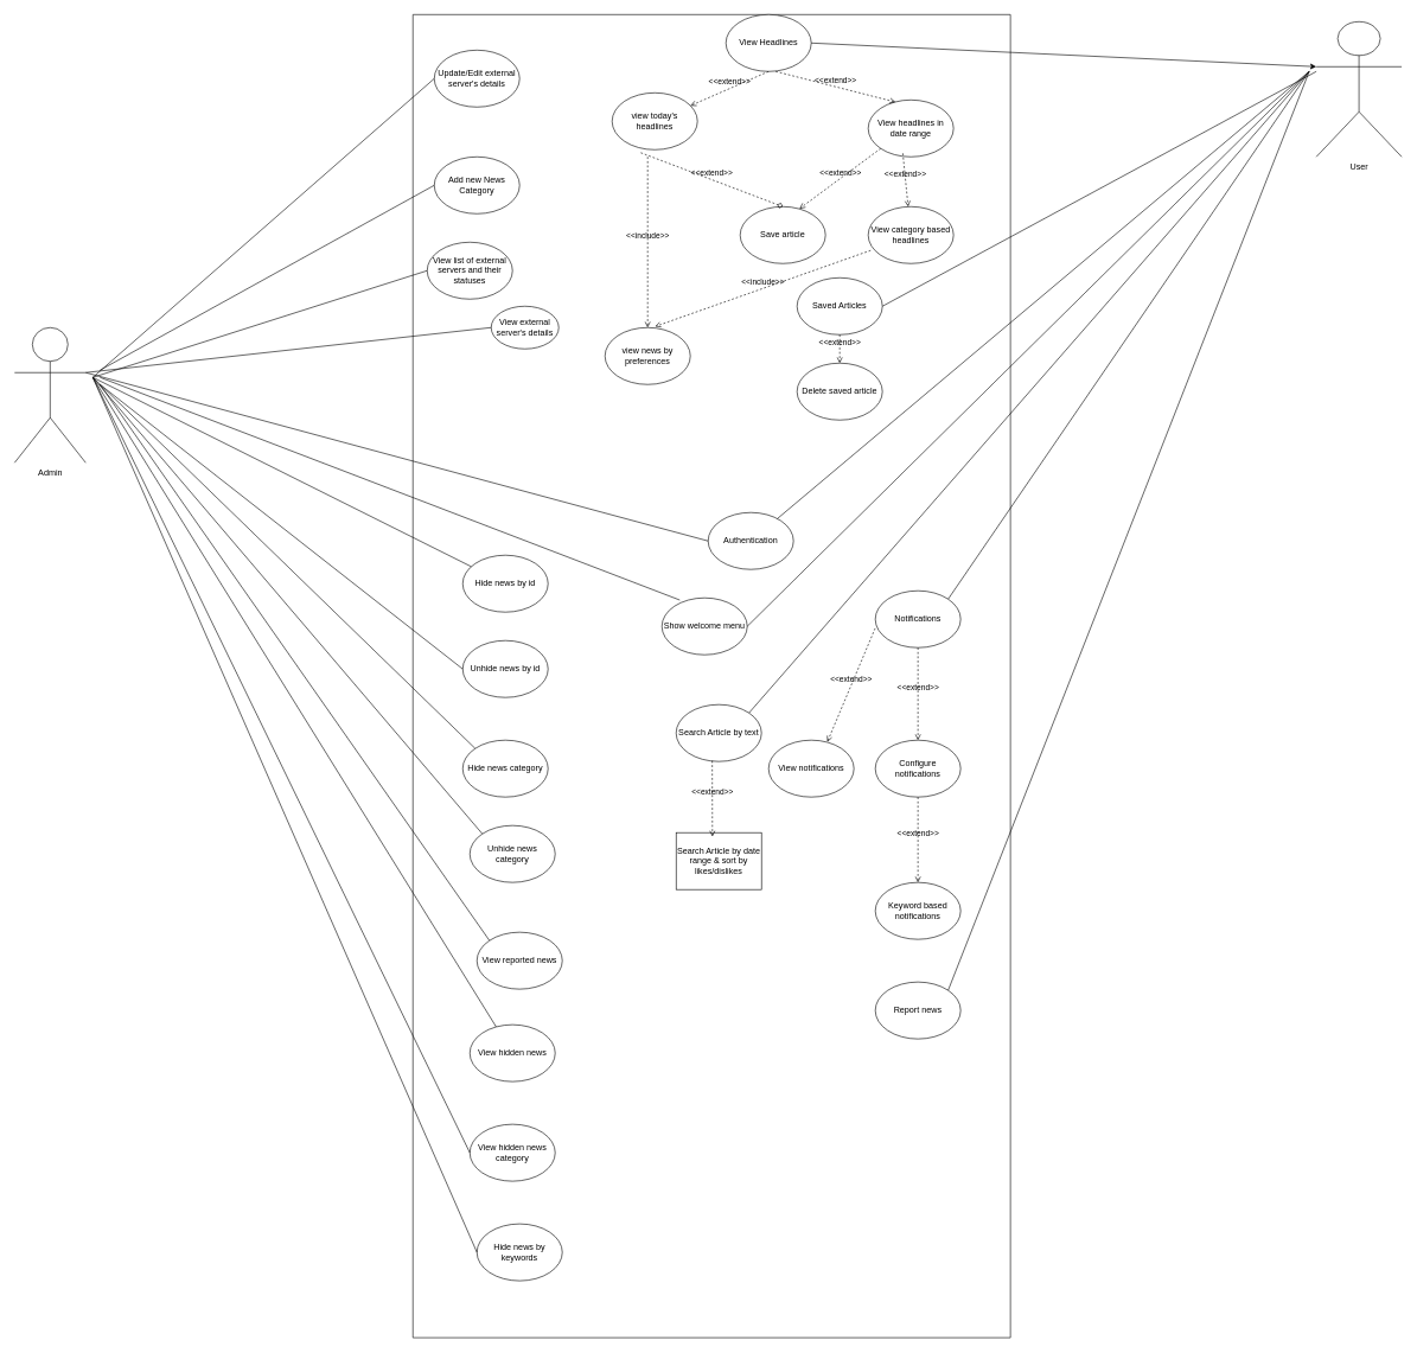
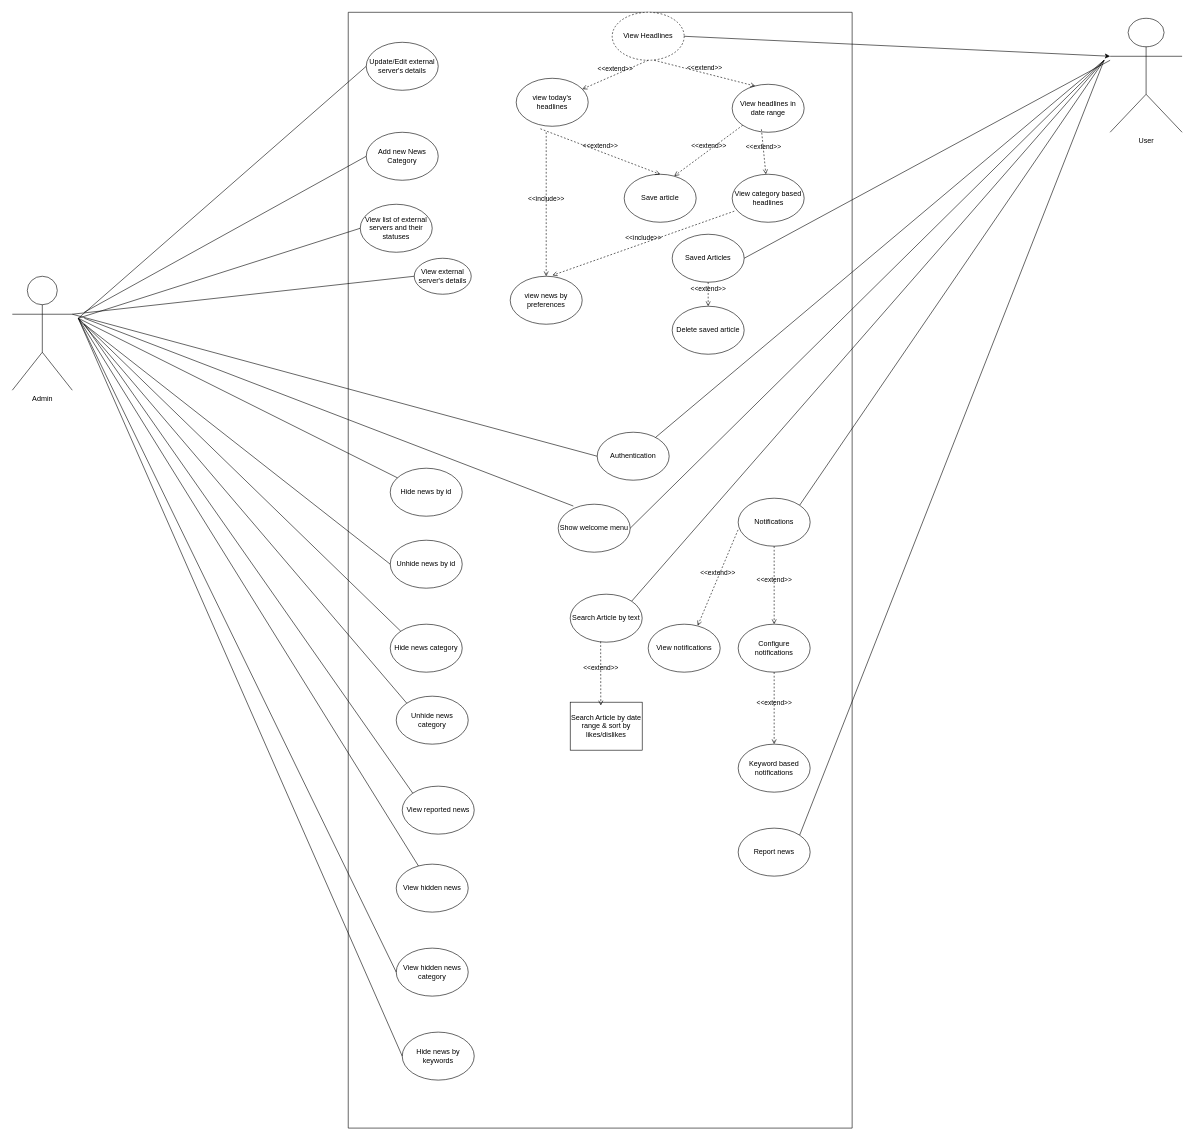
- <mxCell id="8" value="View Headlines" style="ellipse;whiteSpace=wrap;html=1;" parent="2" vertex="1"><mxGeometry x="440" width="120" height="80" as="geometry" /></mxCell>
+ <mxCell id="8" value="View Headlines" style="ellipse;whiteSpace=wrap;html=1;dashed=1;" parent="2" vertex="1"><mxGeometry x="440" width="120" height="80" as="geometry" /></mxCell>
- <mxCell id="24" value="&amp;lt;&amp;lt;extend&amp;gt;&amp;gt;" style="html=1;verticalAlign=bottom;labelBackgroundColor=none;endArrow=diamond;endFill=0;dashed=1;rounded=0;exitX=0.336;exitY=1.053;exitDx=0;exitDy=0;exitPerimeter=0;entryX=0.5;entryY=0;entryDx=0;entryDy=0;" parent="2" source="9" target="15" edge="1"><mxGeometry width="160" relative="1" as="geometry"><mxPoint x="400" y="230" as="sourcePoint" /><mxPoint x="560" y="230" as="targetPoint" /></mxGeometry></mxCell>
+ <mxCell id="24" value="&amp;lt;&amp;lt;extend&amp;gt;&amp;gt;" style="html=1;verticalAlign=bottom;labelBackgroundColor=none;endArrow=open;endFill=0;dashed=1;rounded=0;exitX=0.336;exitY=1.053;exitDx=0;exitDy=0;exitPerimeter=0;entryX=0.5;entryY=0;entryDx=0;entryDy=0;" parent="2" source="9" target="15" edge="1"><mxGeometry width="160" relative="1" as="geometry"><mxPoint x="400" y="230" as="sourcePoint" /><mxPoint x="560" y="230" as="targetPoint" /></mxGeometry></mxCell>
